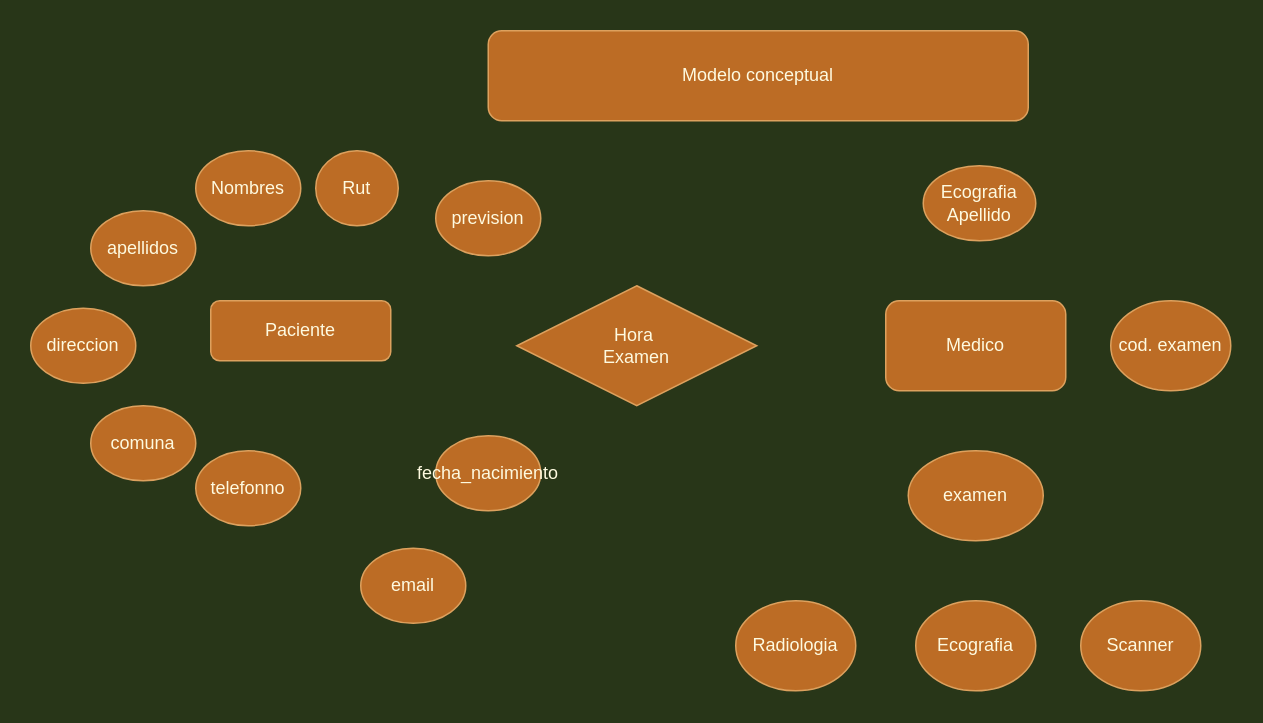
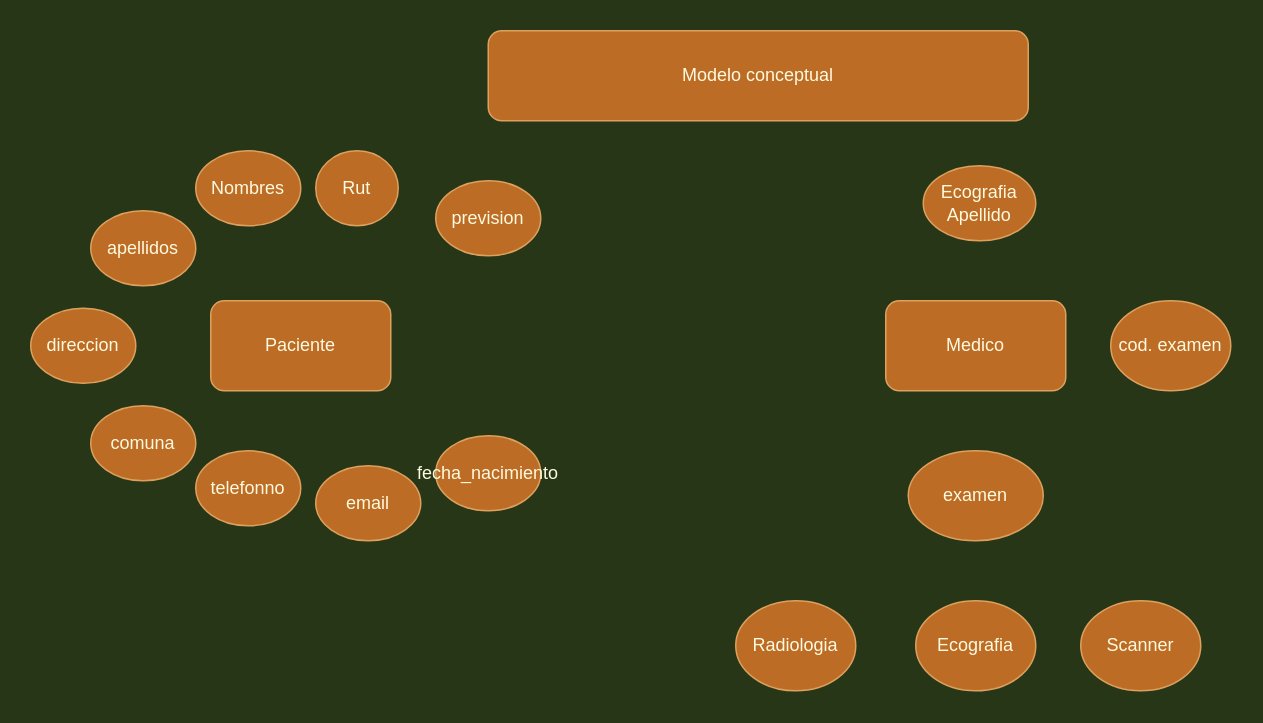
- <mxCell id="3" value="Paciente" style="rounded=1;whiteSpace=wrap;html=1;sketch=0;fontColor=#FEFAE0;strokeColor=#DDA15E;fillColor=#BC6C25;" vertex="1" parent="1"><mxGeometry x="140" y="200" width="120" height="40" as="geometry" /></mxCell>
+ <mxCell id="3" value="Paciente" style="rounded=1;whiteSpace=wrap;html=1;sketch=0;fontColor=#FEFAE0;strokeColor=#DDA15E;fillColor=#BC6C25;" vertex="1" parent="1"><mxGeometry x="140" y="200" width="120" height="60" as="geometry" /></mxCell>
- <mxCell id="5" value="Hora&amp;nbsp;&lt;br&gt;Examen" style="rhombus;whiteSpace=wrap;html=1;rounded=0;sketch=0;fontColor=#FEFAE0;strokeColor=#DDA15E;fillColor=#BC6C25;" vertex="1" parent="1"><mxGeometry x="344" y="190" width="160" height="80" as="geometry" /></mxCell>
- <mxCell id="13" value="email" style="ellipse;whiteSpace=wrap;html=1;rounded=0;sketch=0;fontColor=#FEFAE0;strokeColor=#DDA15E;fillColor=#BC6C25;" vertex="1" parent="1"><mxGeometry x="240" y="365" width="70" height="50" as="geometry" /></mxCell>
+ <mxCell id="13" value="email" style="ellipse;whiteSpace=wrap;html=1;rounded=0;sketch=0;fontColor=#FEFAE0;strokeColor=#DDA15E;fillColor=#BC6C25;" vertex="1" parent="1"><mxGeometry x="210" y="310" width="70" height="50" as="geometry" /></mxCell>
